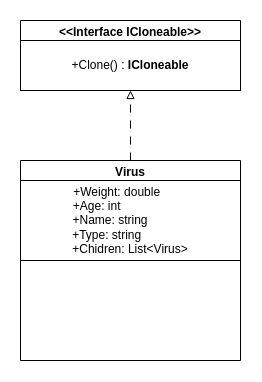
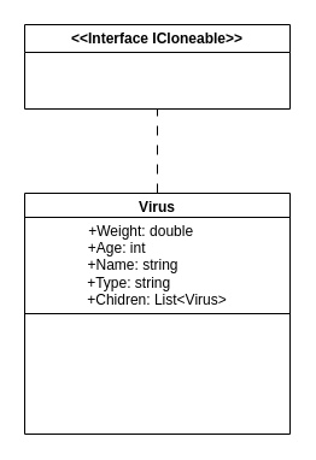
- <mxCell id="3" value="+Clone() :&amp;nbsp;&lt;span style=&quot;font-weight: 700;&quot;&gt;ICloneable&lt;/span&gt;" style="rounded=0;whiteSpace=wrap;html=1;" vertex="1" parent="2"><mxGeometry y="20" width="220" height="50" as="geometry" /></mxCell>
- <mxCell id="4" style="edgeStyle=orthogonalEdgeStyle;rounded=0;orthogonalLoop=1;jettySize=auto;html=1;entryX=0.5;entryY=1;entryDx=0;entryDy=0;endArrow=block;endFill=0;dashed=1;dashPattern=8 8;" edge="1" parent="1" source="5" target="2"><mxGeometry relative="1" as="geometry" /></mxCell>
+ <mxCell id="4" style="edgeStyle=orthogonalEdgeStyle;rounded=0;orthogonalLoop=1;jettySize=auto;html=1;entryX=0.5;entryY=1;entryDx=0;entryDy=0;endArrow=none;endFill=0;dashed=1;dashPattern=8 8;" edge="1" parent="1" source="5" target="2"><mxGeometry relative="1" as="geometry" /></mxCell>
